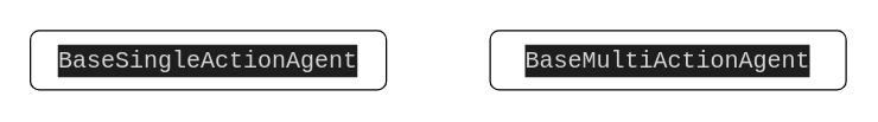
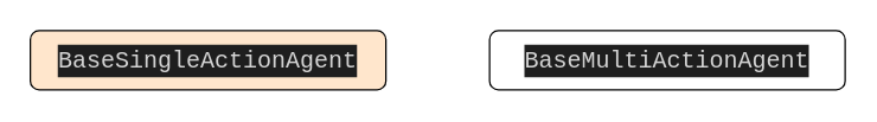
- <mxCell id="2" value="&lt;div style=&quot;color: rgb(212, 212, 212); background-color: rgb(30, 30, 30); font-family: &amp;quot;Source Code Variable Regular&amp;quot;, 微软雅黑, Consolas, &amp;quot;Courier New&amp;quot;, monospace, Consolas, &amp;quot;Courier New&amp;quot;, monospace; font-size: 16px; line-height: 22px;&quot;&gt;BaseSingleActionAgent&lt;/div&gt;" style="rounded=1;whiteSpace=wrap;html=1;" vertex="1" parent="1"><mxGeometry x="20" y="20" width="240" height="40" as="geometry" /></mxCell>
+ <mxCell id="2" value="&lt;div style=&quot;color: rgb(212, 212, 212); background-color: rgb(30, 30, 30); font-family: &amp;quot;Source Code Variable Regular&amp;quot;, 微软雅黑, Consolas, &amp;quot;Courier New&amp;quot;, monospace, Consolas, &amp;quot;Courier New&amp;quot;, monospace; font-size: 16px; line-height: 22px;&quot;&gt;BaseSingleActionAgent&lt;/div&gt;" style="rounded=1;whiteSpace=wrap;html=1;fillColor=#ffe6cc;" vertex="1" parent="1"><mxGeometry x="20" y="20" width="240" height="40" as="geometry" /></mxCell>
